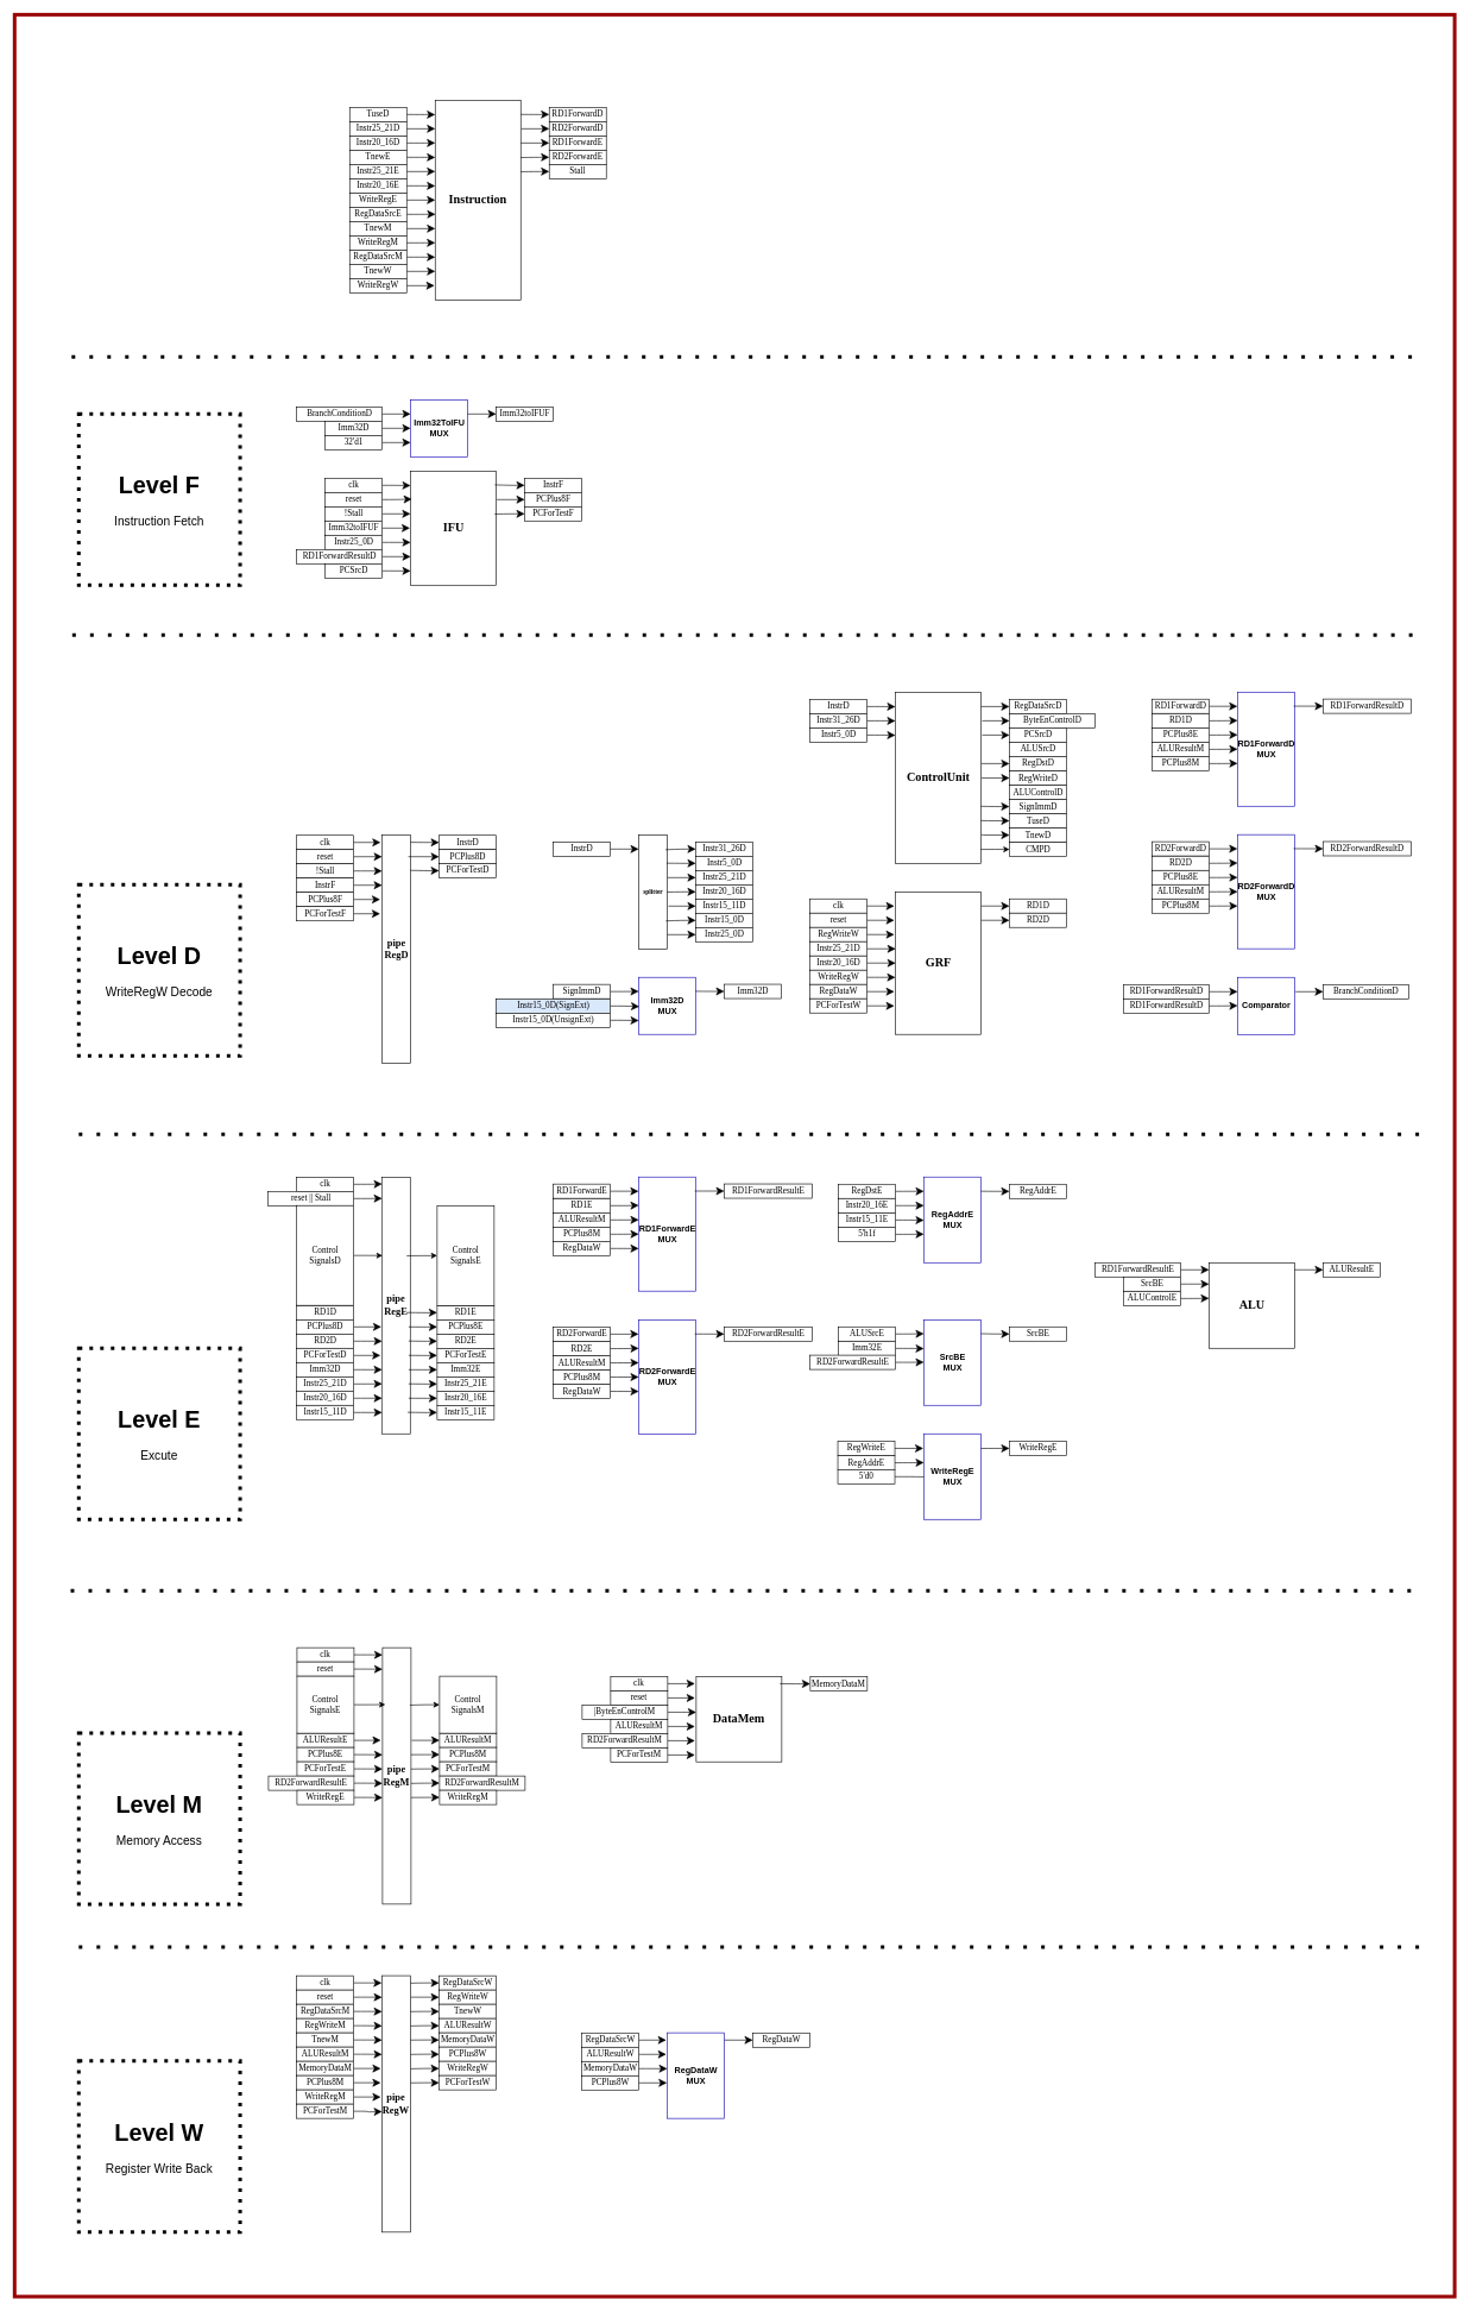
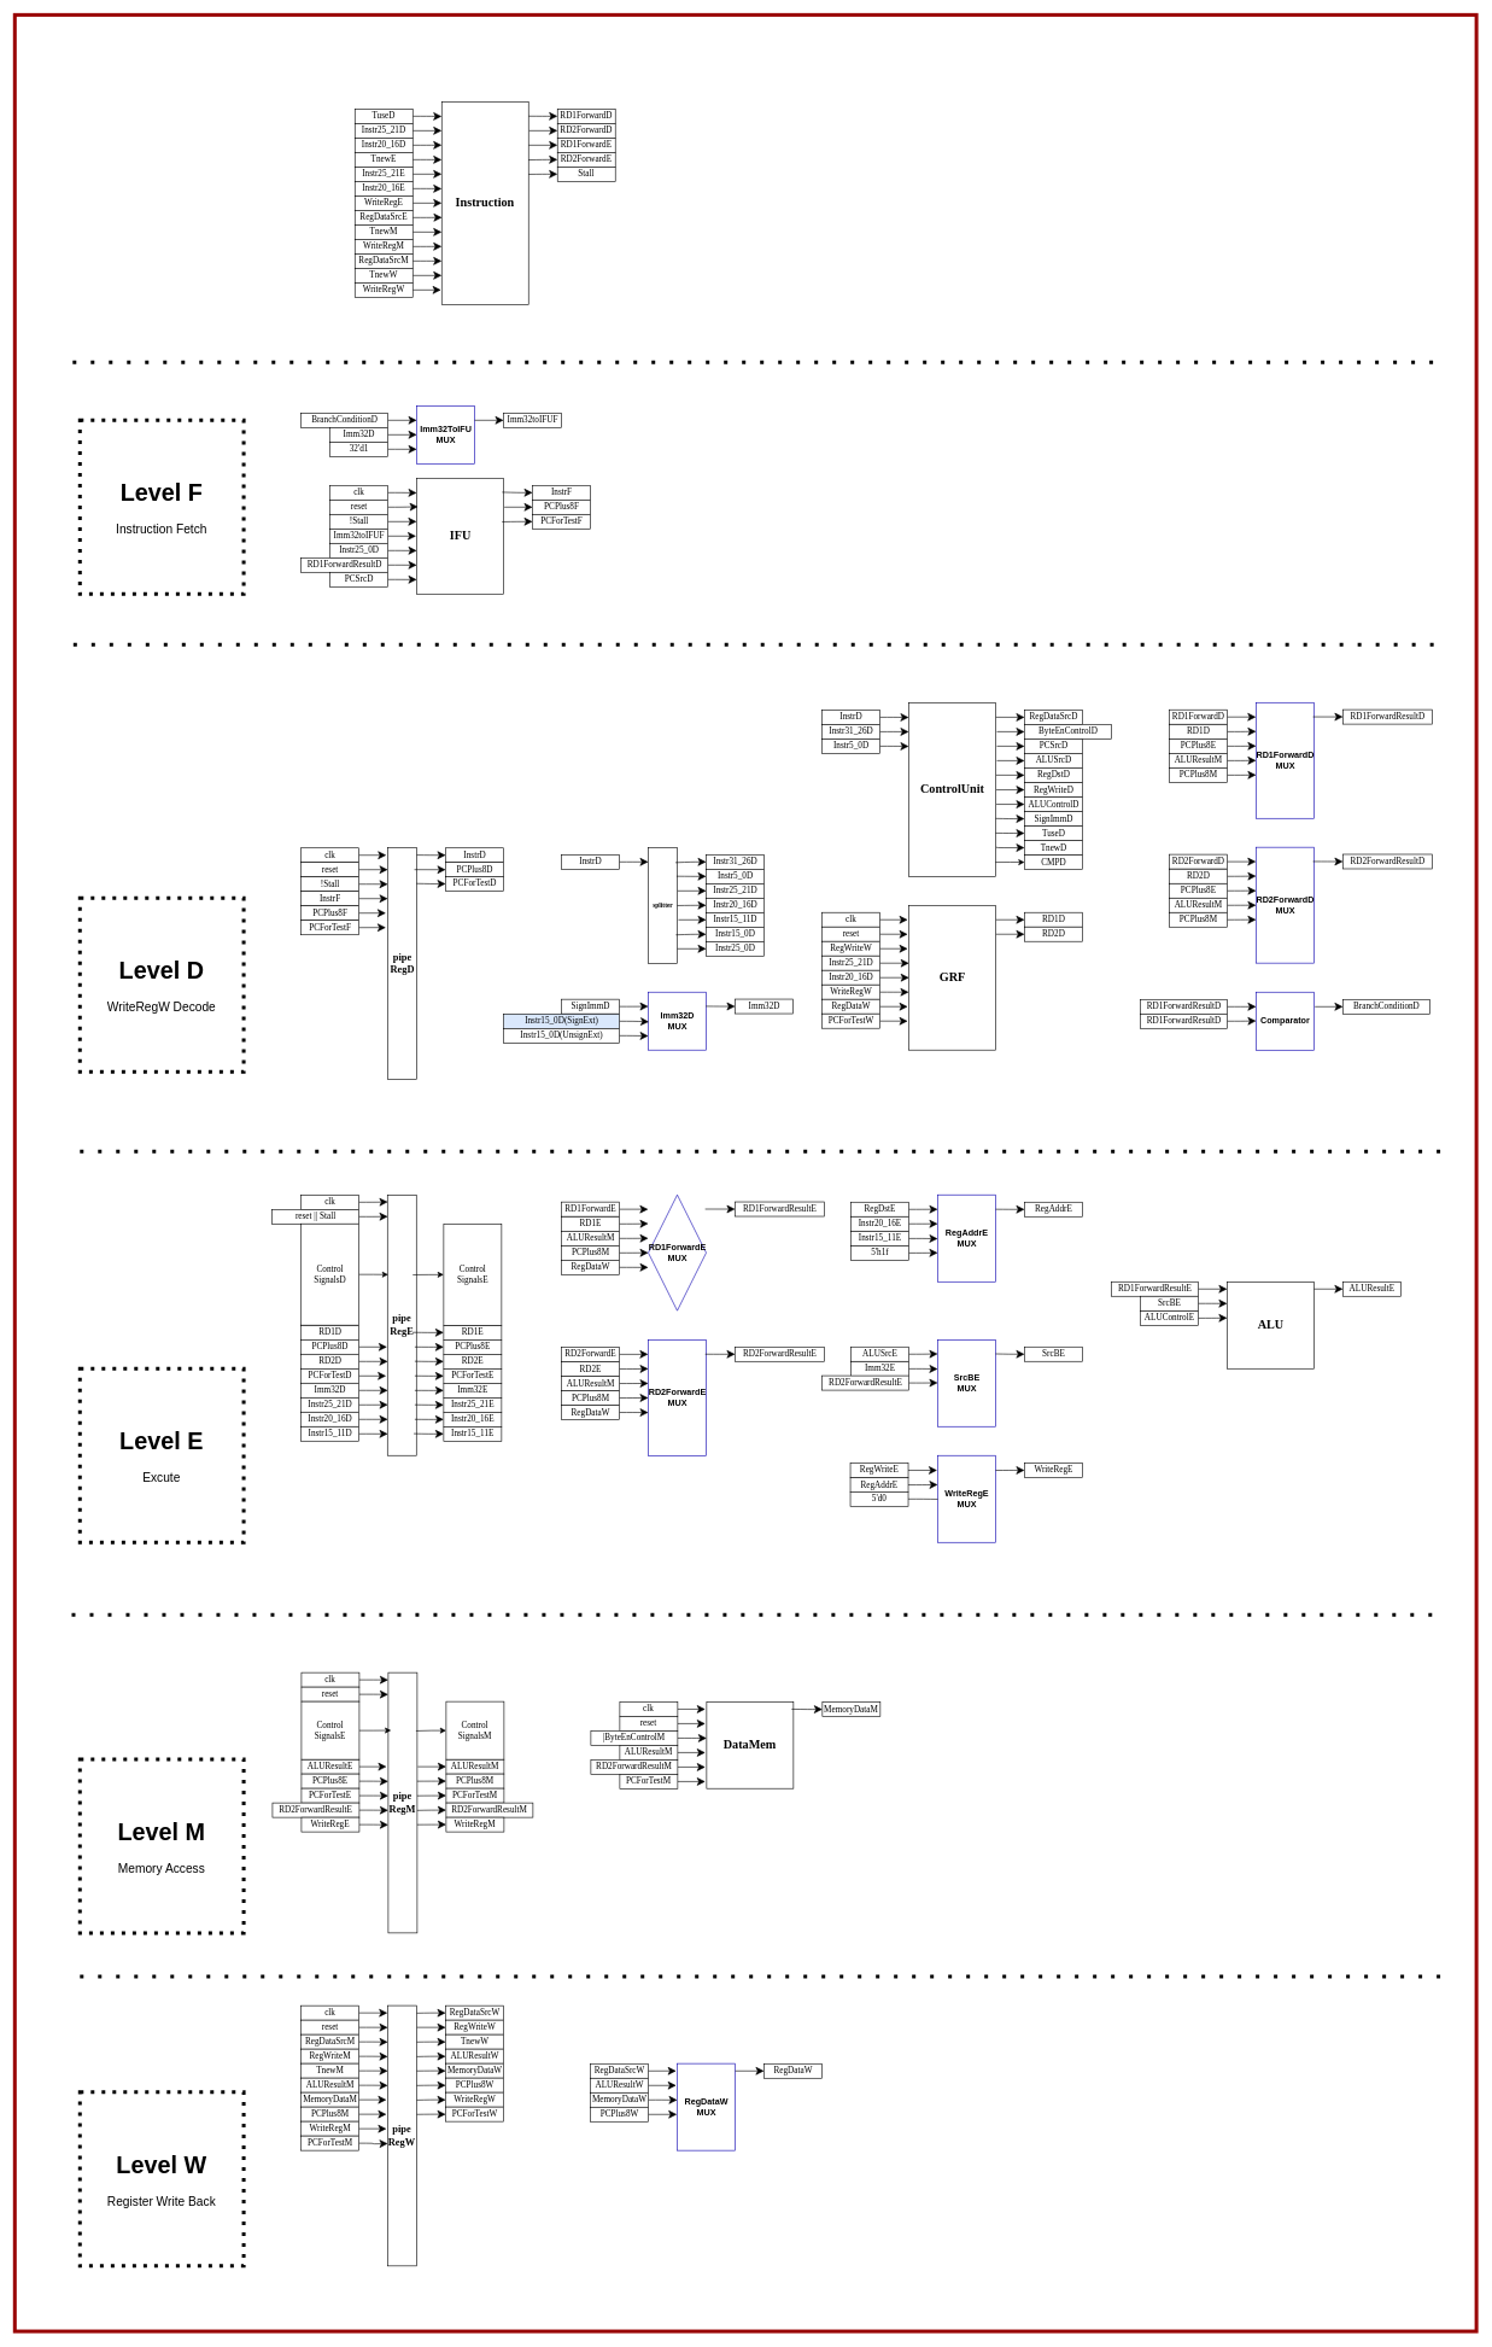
+ <mxCell id="138" style="edgeStyle=orthogonalEdgeStyle;orthogonalLoop=1;jettySize=auto;html=1;exitX=0;exitY=0.5;exitDx=0;exitDy=0;exitPerimeter=0;entryX=1.014;entryY=0.334;entryDx=0;entryDy=0;entryPerimeter=0;fontSize=9;startArrow=classic;startFill=1;endArrow=none;endFill=0;startSize=9;endSize=9;" parent="124" source="139" target="125" edge="1"><mxGeometry relative="1" as="geometry" /></mxCell>
+ <mxCell id="144" style="edgeStyle=orthogonalEdgeStyle;orthogonalLoop=1;jettySize=auto;html=1;exitX=0;exitY=0.5;exitDx=0;exitDy=0;exitPerimeter=0;entryX=1.008;entryY=0.587;entryDx=0;entryDy=0;entryPerimeter=0;fontSize=9;startArrow=classic;startFill=1;endArrow=none;endFill=0;startSize=9;endSize=9;" parent="124" source="145" target="125" edge="1"><mxGeometry relative="1" as="geometry" /></mxCell>
- <mxCell id="251" value="RD1ForwardE&lt;br&gt;MUX" style="rounded=0;whiteSpace=wrap;html=1;fontSize=12;glass=0;shadow=0;sketch=0;gradientColor=none;perimeterSpacing=0;strokeColor=#0B00B0;points=[];fontStyle=1" parent="250" vertex="1"><mxGeometry x="120" width="80" height="160" as="geometry" /></mxCell>
+ <mxCell id="251" value="RD1ForwardE&lt;br&gt;MUX" style="rhombus;whiteSpace=wrap;html=1;fontSize=12;glass=0;shadow=0;sketch=0;gradientColor=none;perimeterSpacing=0;strokeColor=#0B00B0;points=[];fontStyle=1;" parent="250" vertex="1"><mxGeometry x="120" width="80" height="160" as="geometry" /></mxCell>
